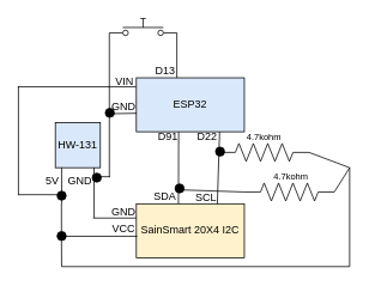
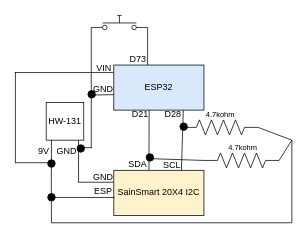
- <mxCell id="44" value="D13" style="text;html=1;strokeColor=none;fillColor=none;align=center;verticalAlign=middle;whiteSpace=wrap;rounded=0;" vertex="1" parent="1"><mxGeometry x="172.5" y="64" width="21" height="30" as="geometry" /></mxCell>
+ <mxCell id="44" value="D73" style="text;html=1;strokeColor=none;fillColor=none;align=center;verticalAlign=middle;whiteSpace=wrap;rounded=0;" vertex="1" parent="1"><mxGeometry x="172.5" y="64" width="21" height="30" as="geometry" /></mxCell>
- <mxCell id="20" value="D91" style="text;html=1;strokeColor=none;fillColor=none;align=center;verticalAlign=middle;whiteSpace=wrap;rounded=0;" vertex="1" parent="1"><mxGeometry x="176" y="137" width="21" height="30" as="geometry" /></mxCell>
+ <mxCell id="20" value="D21" style="text;html=1;strokeColor=none;fillColor=none;align=center;verticalAlign=middle;whiteSpace=wrap;rounded=0;" vertex="1" parent="1"><mxGeometry x="176" y="137" width="21" height="30" as="geometry" /></mxCell>
- <mxCell id="22" value="D22" style="text;html=1;strokeColor=none;fillColor=none;align=center;verticalAlign=middle;whiteSpace=wrap;rounded=0;" vertex="1" parent="1"><mxGeometry x="200" y="137" width="60" height="30" as="geometry" /></mxCell>
+ <mxCell id="22" value="D28" style="text;html=1;strokeColor=none;fillColor=none;align=center;verticalAlign=middle;whiteSpace=wrap;rounded=0;" vertex="1" parent="1"><mxGeometry x="200" y="137" width="60" height="30" as="geometry" /></mxCell>
- <mxCell id="2" value="HW-131" style="whiteSpace=wrap;html=1;aspect=fixed;fillColor=#dae8fc;" vertex="1" parent="1"><mxGeometry x="61" y="136" width="50" height="50" as="geometry" /></mxCell>
+ <mxCell id="2" value="HW-131" style="whiteSpace=wrap;html=1;aspect=fixed;" vertex="1" parent="1"><mxGeometry x="61" y="136" width="50" height="50" as="geometry" /></mxCell>
- <mxCell id="3" value="5V" style="text;html=1;strokeColor=none;fillColor=none;align=center;verticalAlign=middle;whiteSpace=wrap;rounded=0;" vertex="1" parent="1"><mxGeometry x="48" y="186" width="20" height="30" as="geometry" /></mxCell>
+ <mxCell id="3" value="9V" style="text;html=1;strokeColor=none;fillColor=none;align=center;verticalAlign=middle;whiteSpace=wrap;rounded=0;" vertex="1" parent="1"><mxGeometry x="48" y="186" width="20" height="30" as="geometry" /></mxCell>
- <mxCell id="18" value="VCC" style="text;html=1;strokeColor=none;fillColor=none;align=center;verticalAlign=middle;whiteSpace=wrap;rounded=0;" vertex="1" parent="1"><mxGeometry x="107" y="239" width="60" height="30" as="geometry" /></mxCell>
+ <mxCell id="18" value="ESP" style="text;html=1;strokeColor=none;fillColor=none;align=center;verticalAlign=middle;whiteSpace=wrap;rounded=0;" vertex="1" parent="1"><mxGeometry x="107" y="239" width="60" height="30" as="geometry" /></mxCell>
